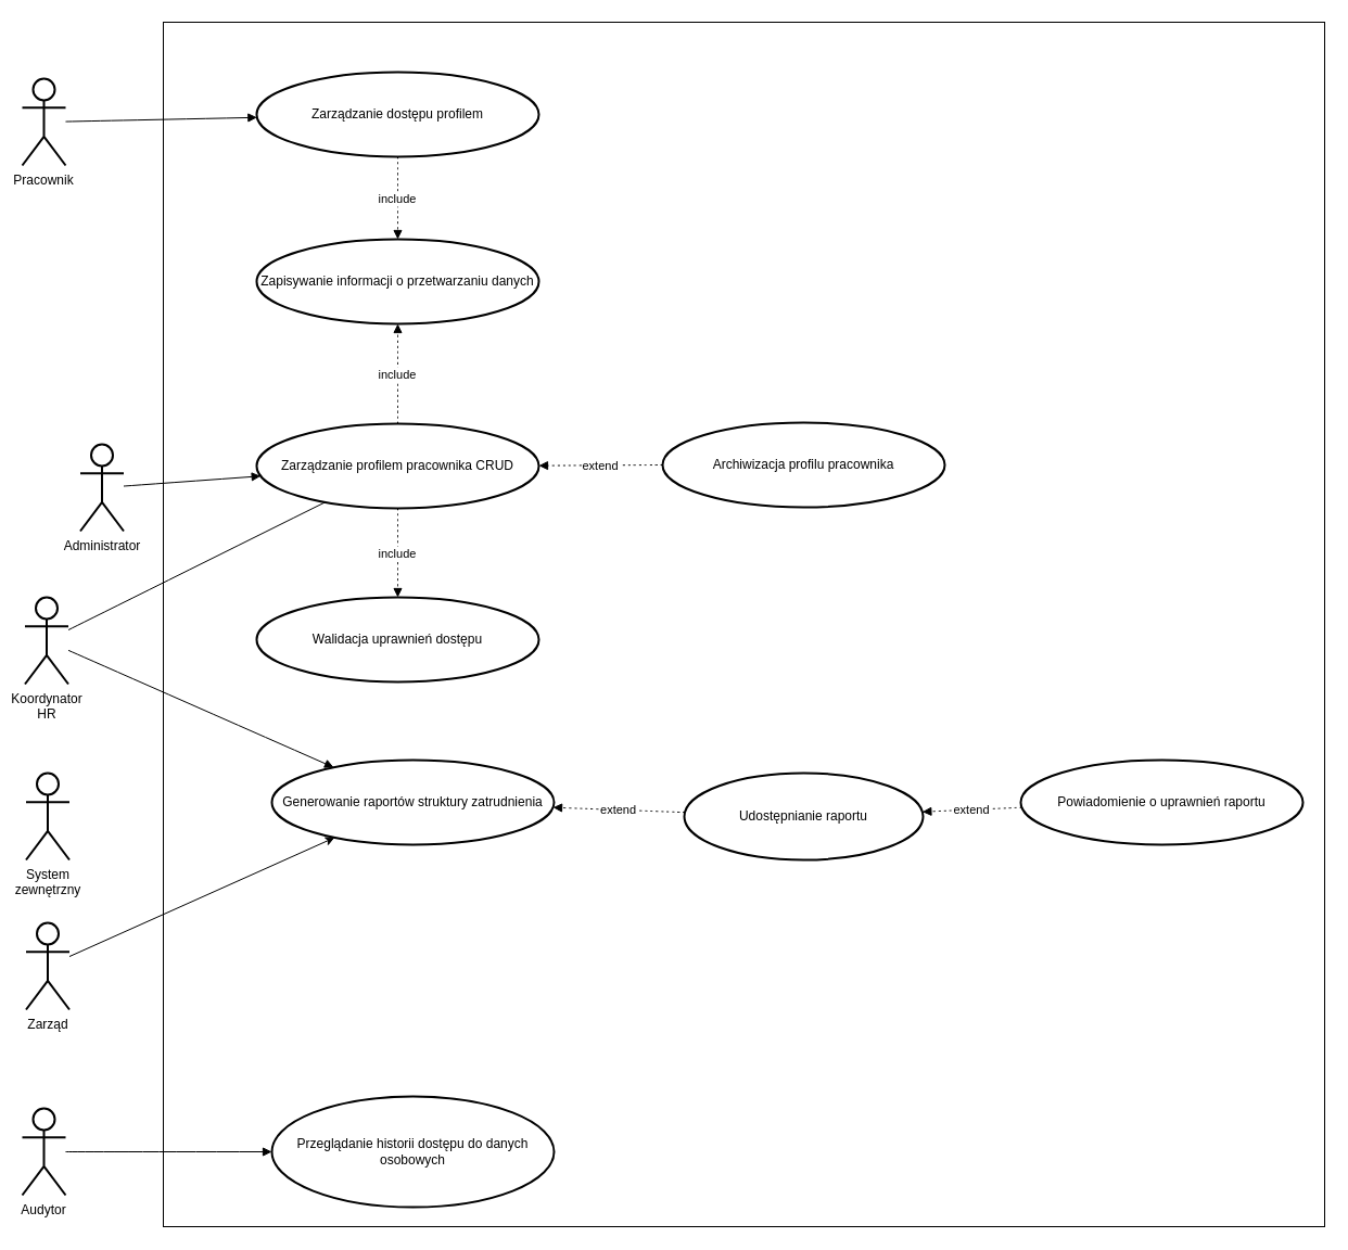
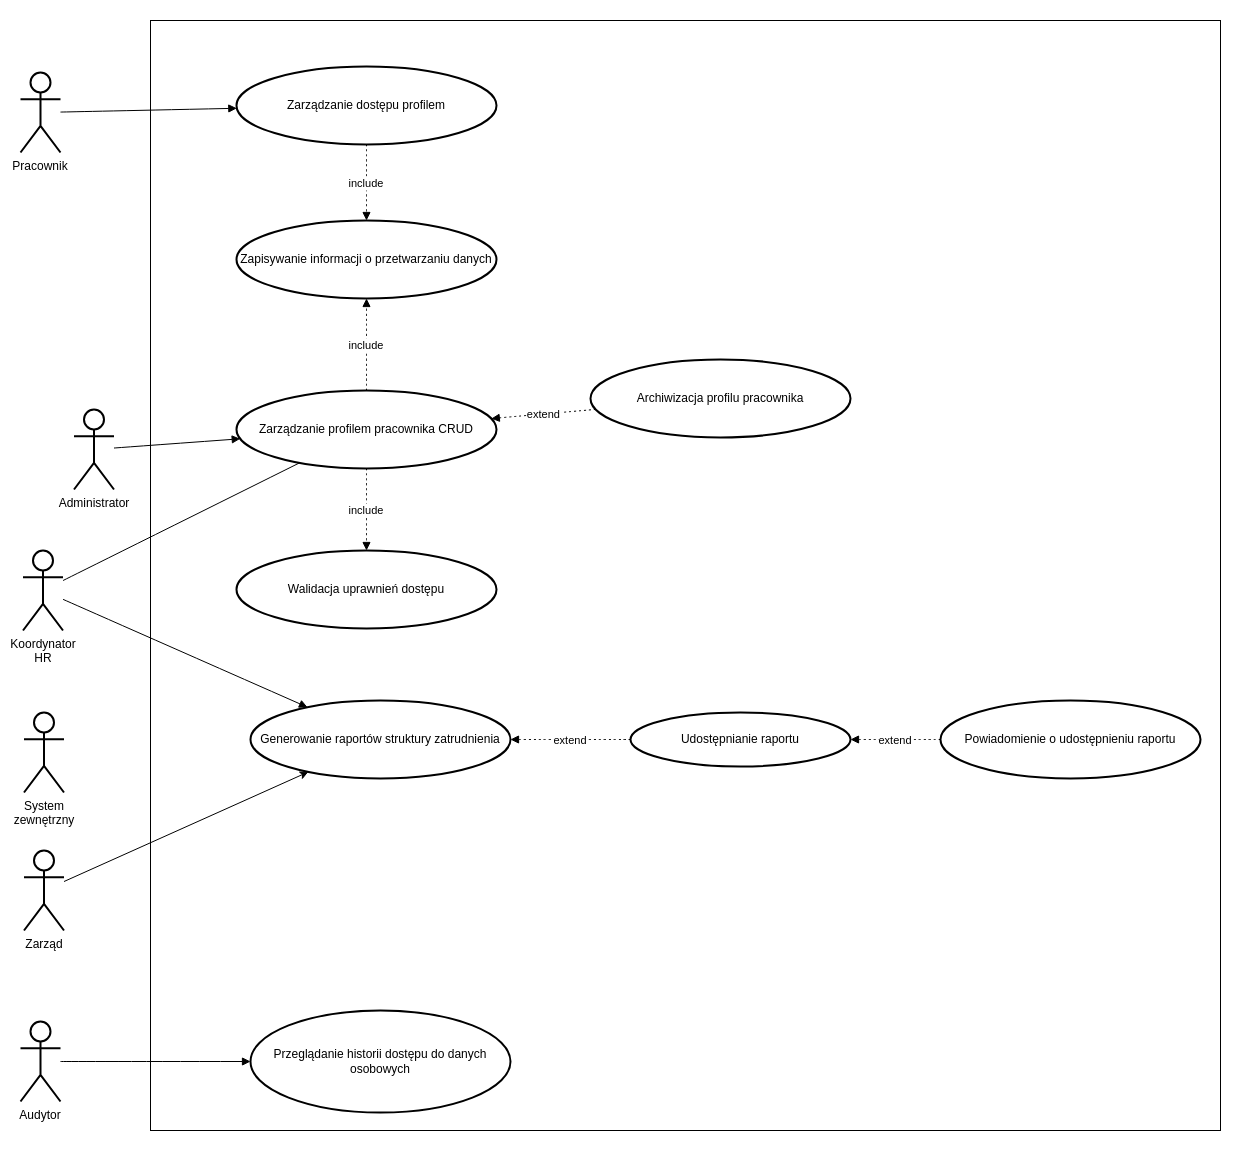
- <mxCell id="12" value="Archiwizacja profilu pracownika" style="whiteSpace=wrap;strokeWidth=2;shape=ellipse;perimeter=ellipsePerimeter;html=1;" vertex="1" parent="1"><mxGeometry x="610" y="389" width="260" height="78" as="geometry" /></mxCell>
+ <mxCell id="12" value="Archiwizacja profilu pracownika" style="whiteSpace=wrap;strokeWidth=2;shape=ellipse;perimeter=ellipsePerimeter;html=1;" vertex="1" parent="1"><mxGeometry x="590" y="359" width="260" height="78" as="geometry" /></mxCell>
- <mxCell id="16" value="Powiadomienie o uprawnień raportu" style="whiteSpace=wrap;strokeWidth=2;shape=ellipse;perimeter=ellipsePerimeter;html=1;" vertex="1" parent="1"><mxGeometry x="940" y="700" width="260" height="78" as="geometry" /></mxCell>
+ <mxCell id="16" value="Powiadomienie o udostępnieniu raportu" style="whiteSpace=wrap;strokeWidth=2;shape=ellipse;perimeter=ellipsePerimeter;html=1;" vertex="1" parent="1"><mxGeometry x="940" y="700" width="260" height="78" as="geometry" /></mxCell>
- <mxCell id="15" value="Udostępnianie raportu" style="whiteSpace=wrap;strokeWidth=2;shape=ellipse;perimeter=ellipsePerimeter;html=1;" vertex="1" parent="1"><mxGeometry x="630" y="712" width="220" height="80" as="geometry" /></mxCell>
+ <mxCell id="15" value="Udostępnianie raportu" style="whiteSpace=wrap;strokeWidth=2;shape=ellipse;perimeter=ellipsePerimeter;html=1;" vertex="1" parent="1"><mxGeometry x="630" y="712" width="220" height="54" as="geometry" /></mxCell>
